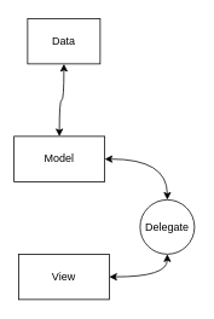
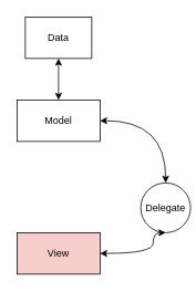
- <mxCell id="3" value="Model" style="rounded=0;whiteSpace=wrap;html=1;" vertex="1" parent="1"><mxGeometry x="15" y="150" width="100" height="50" as="geometry" /></mxCell>
+ <mxCell id="3" value="Model" style="rounded=0;whiteSpace=wrap;html=1;" vertex="1" parent="1"><mxGeometry x="20" y="120" width="100" height="50" as="geometry" /></mxCell>
- <mxCell id="5" value="Delegate" style="ellipse;whiteSpace=wrap;html=1;aspect=fixed;" vertex="1" parent="1"><mxGeometry x="154" y="220" width="60" height="60" as="geometry" /></mxCell>
+ <mxCell id="5" value="Delegate" style="ellipse;whiteSpace=wrap;html=1;aspect=fixed;" vertex="1" parent="1"><mxGeometry x="169" y="220" width="60" height="60" as="geometry" /></mxCell>
- <mxCell id="4" value="View" style="rounded=0;whiteSpace=wrap;html=1;" vertex="1" parent="1"><mxGeometry x="20" y="280" width="100" height="50" as="geometry" /></mxCell>
+ <mxCell id="4" value="View" style="rounded=0;whiteSpace=wrap;html=1;fillColor=#f8cecc;" vertex="1" parent="1"><mxGeometry x="20" y="280" width="100" height="50" as="geometry" /></mxCell>
